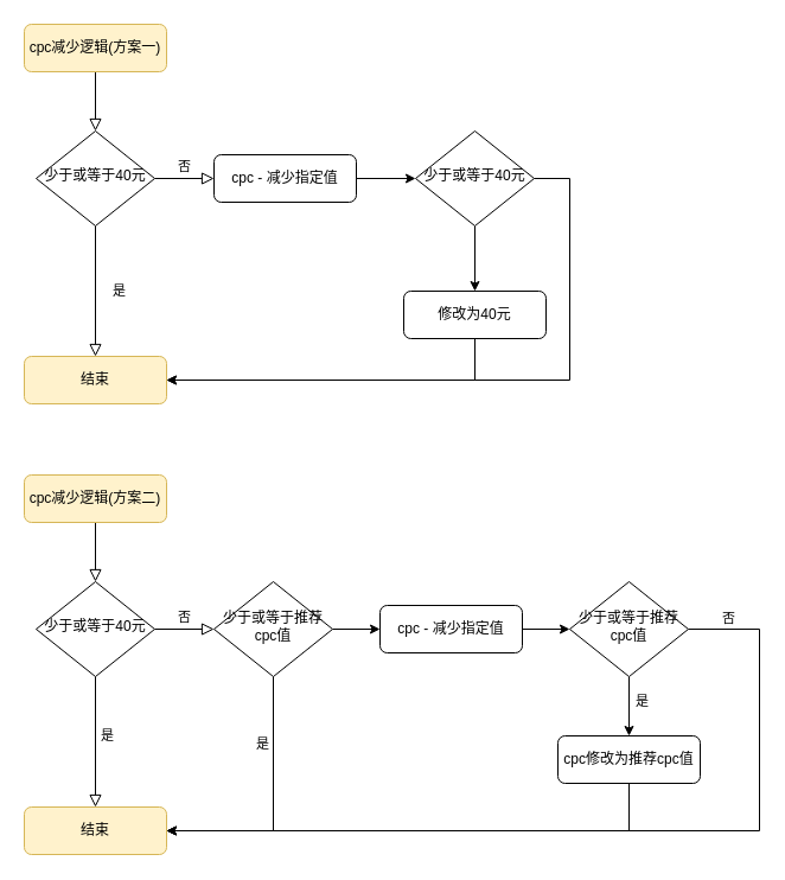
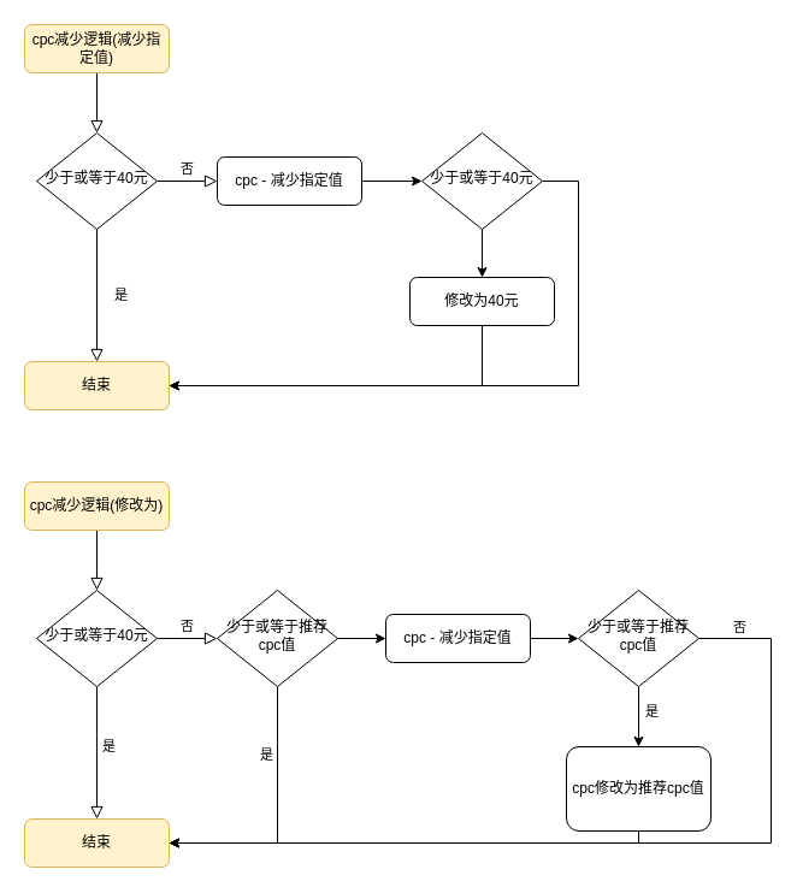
- <mxCell id="3" value="cpc减少逻辑(方案一)" style="rounded=1;whiteSpace=wrap;html=1;fontSize=12;glass=0;strokeWidth=1;shadow=0;fillColor=#fff2cc;strokeColor=#d6b656;" parent="1" vertex="1"><mxGeometry x="20" y="20" width="120" height="40" as="geometry" /></mxCell>
+ <mxCell id="3" value="cpc减少逻辑(减少指定值)" style="rounded=1;whiteSpace=wrap;html=1;fontSize=12;glass=0;strokeWidth=1;shadow=0;fillColor=#fff2cc;strokeColor=#d6b656;" parent="1" vertex="1"><mxGeometry x="20" y="20" width="120" height="40" as="geometry" /></mxCell>
- <mxCell id="14" value="修改为40元" style="rounded=1;whiteSpace=wrap;html=1;fontSize=12;glass=0;strokeWidth=1;shadow=0;" vertex="1" parent="1"><mxGeometry x="340" y="245" width="120" height="40" as="geometry" /></mxCell>
+ <mxCell id="14" value="修改为40元" style="rounded=1;whiteSpace=wrap;html=1;fontSize=12;glass=0;strokeWidth=1;shadow=0;" vertex="1" parent="1"><mxGeometry x="340" y="230" width="120" height="40" as="geometry" /></mxCell>
- <mxCell id="16" value="cpc减少逻辑(方案二)" style="rounded=1;whiteSpace=wrap;html=1;fontSize=12;glass=0;strokeWidth=1;shadow=0;fillColor=#fff2cc;strokeColor=#d6b656;" vertex="1" parent="1"><mxGeometry x="20" y="400" width="120" height="40" as="geometry" /></mxCell>
+ <mxCell id="16" value="cpc减少逻辑(修改为)" style="rounded=1;whiteSpace=wrap;html=1;fontSize=12;glass=0;strokeWidth=1;shadow=0;fillColor=#fff2cc;strokeColor=#d6b656;" vertex="1" parent="1"><mxGeometry x="20" y="400" width="120" height="40" as="geometry" /></mxCell>
- <mxCell id="33" value="cpc修改为推荐cpc值" style="rounded=1;whiteSpace=wrap;html=1;fontSize=12;glass=0;strokeWidth=1;shadow=0;" vertex="1" parent="1"><mxGeometry x="470" y="620" width="120" height="40" as="geometry" /></mxCell>
+ <mxCell id="33" value="cpc修改为推荐cpc值" style="rounded=1;whiteSpace=wrap;html=1;fontSize=12;glass=0;strokeWidth=1;shadow=0;" vertex="1" parent="1"><mxGeometry x="470" y="620" width="120" height="70" as="geometry" /></mxCell>
